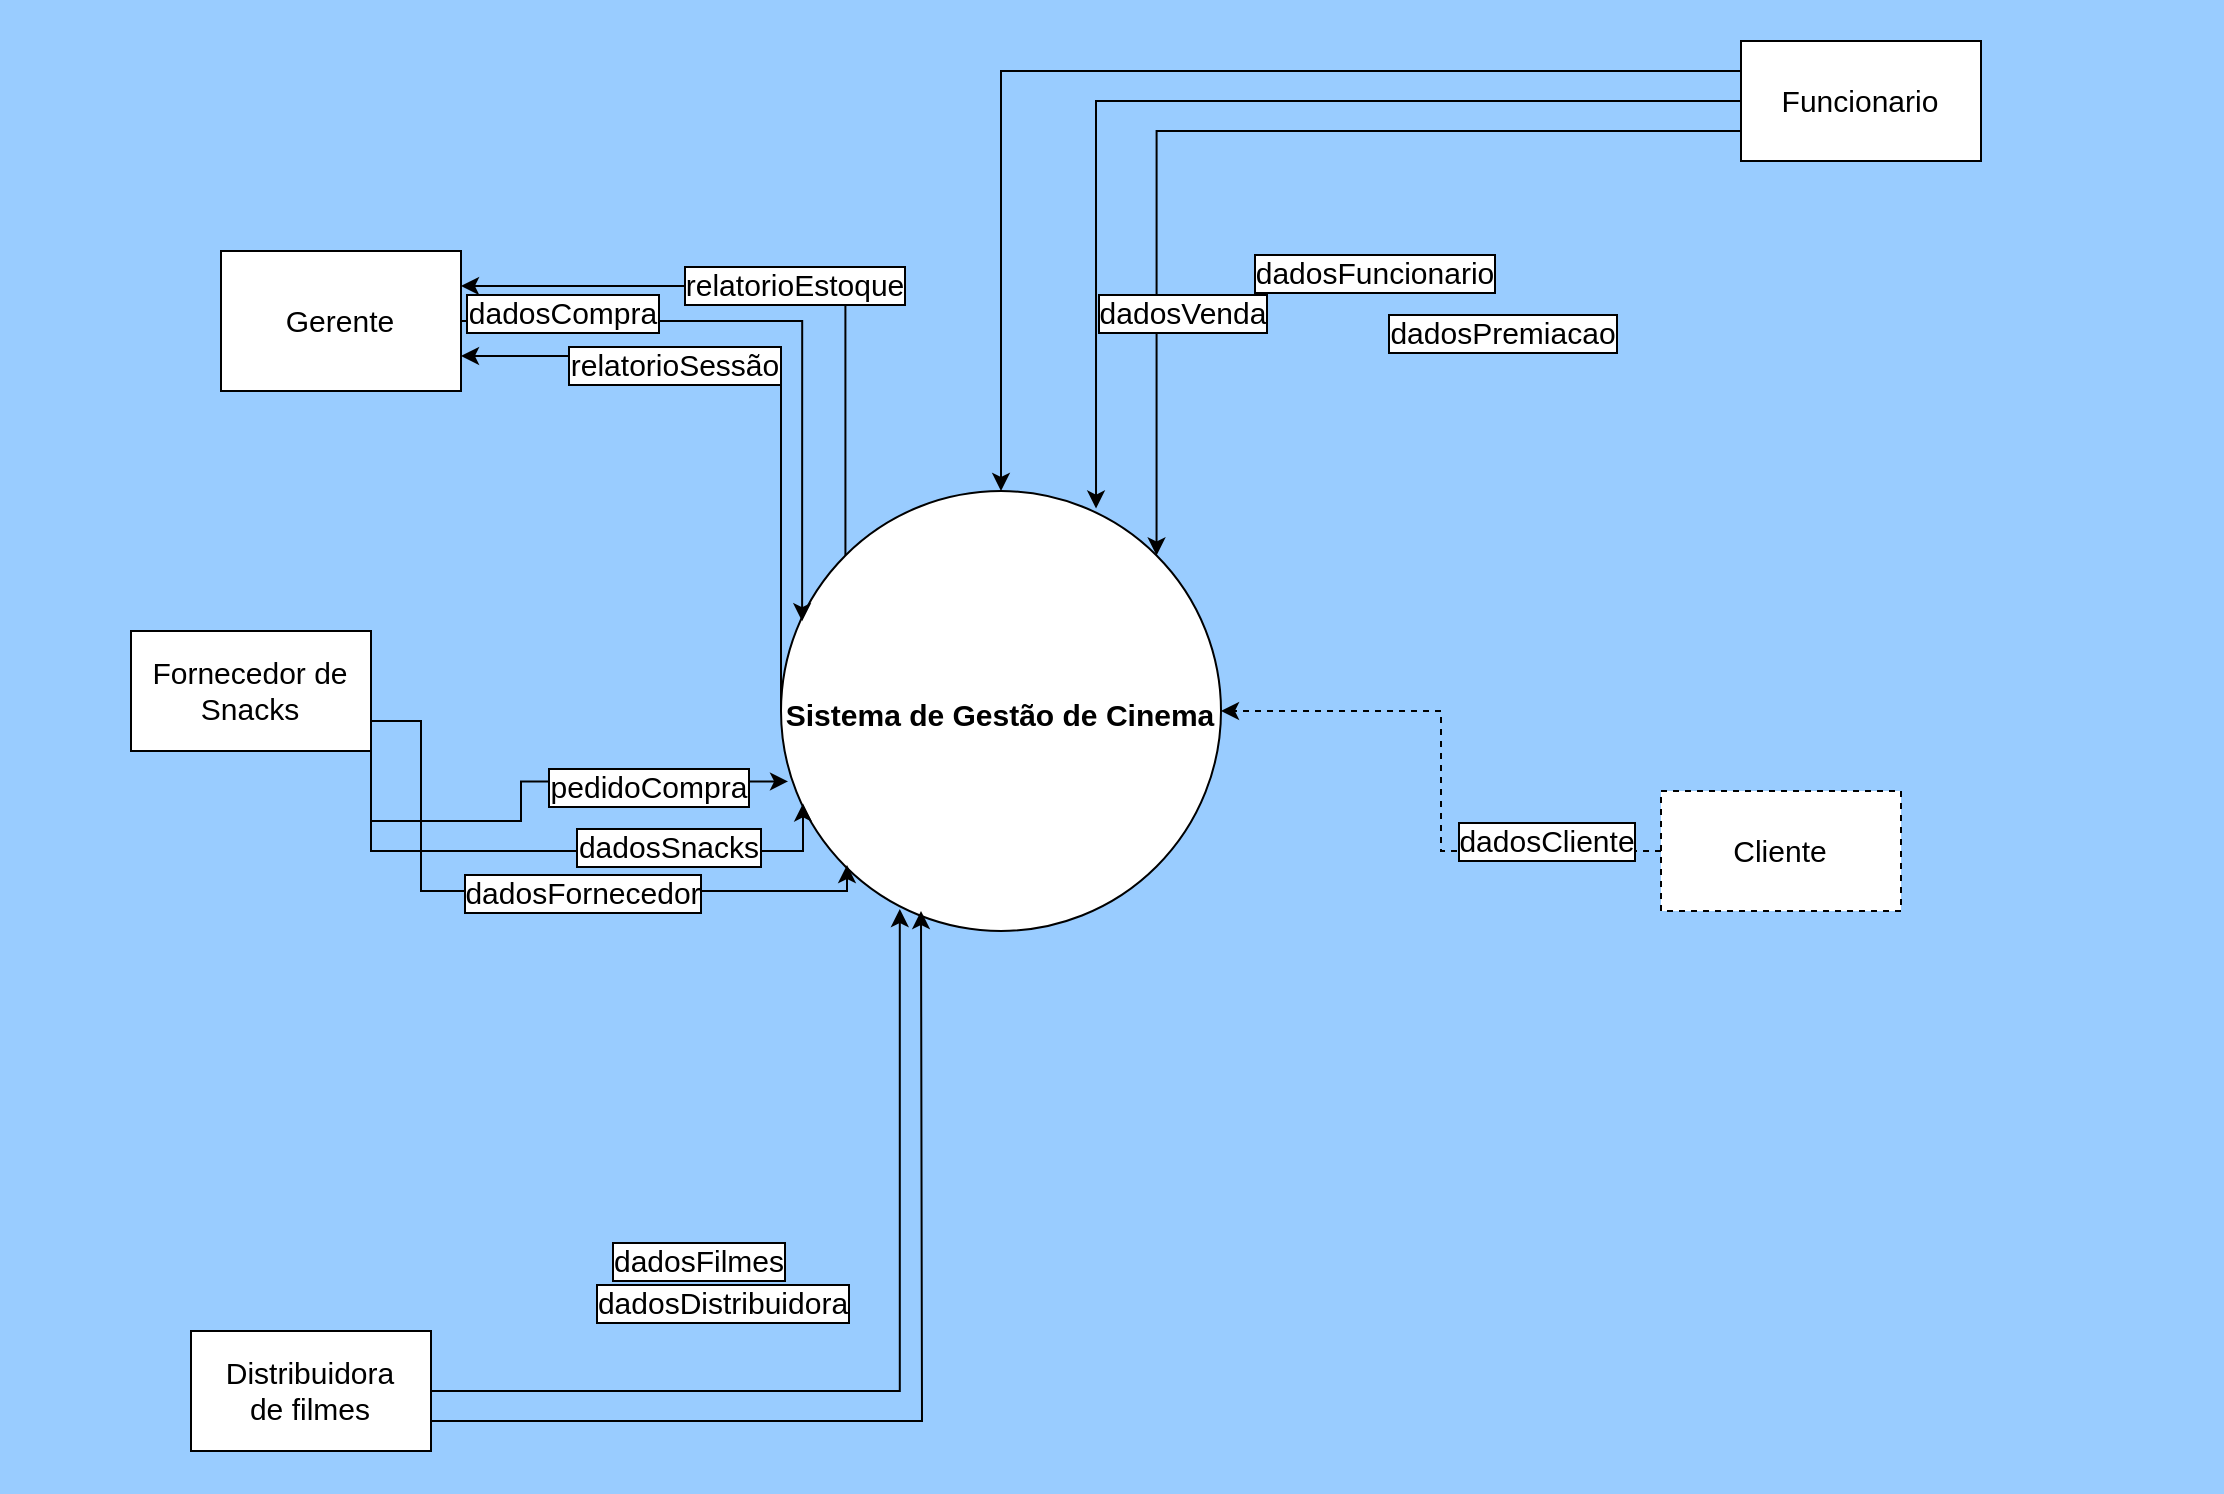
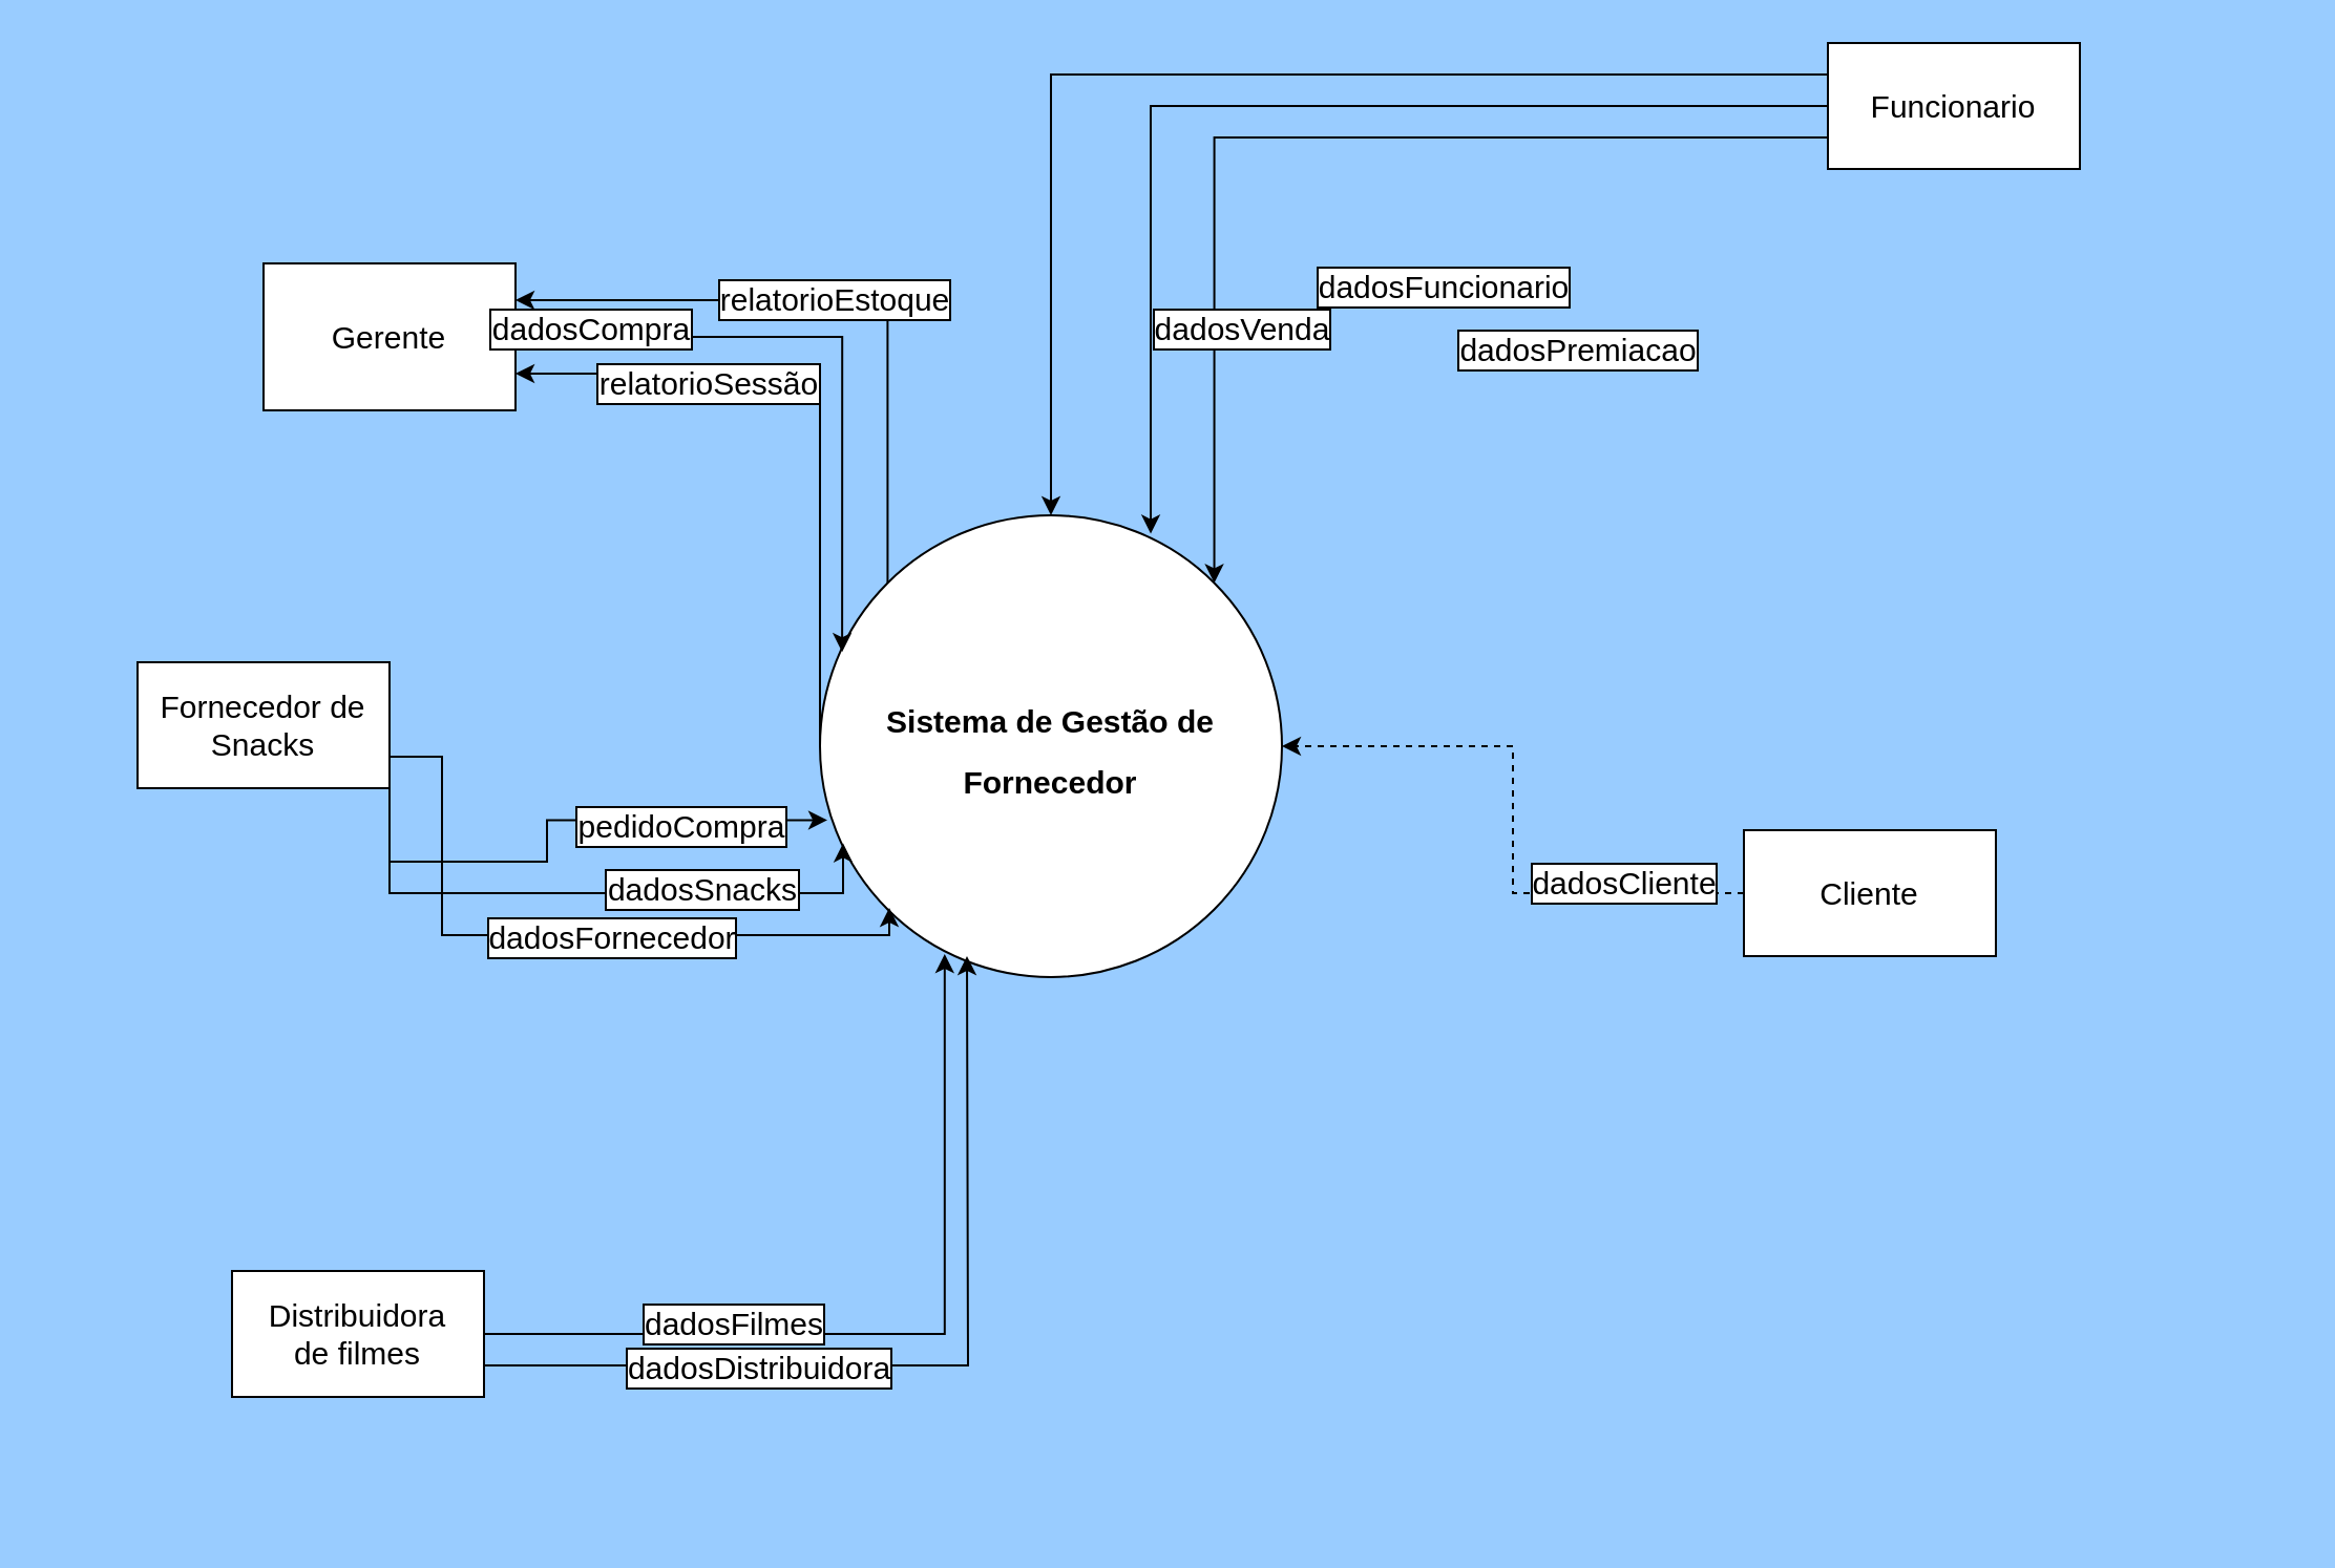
- <mxCell id="14" value="Gerente&lt;br&gt;" style="rounded=0;whiteSpace=wrap;html=1;fontSize=15;" parent="1" vertex="1"><mxGeometry x="110" y="125" width="120" height="70" as="geometry" /></mxCell>
+ <mxCell id="14" value="Gerente&lt;br&gt;" style="rounded=0;whiteSpace=wrap;html=1;fontSize=15;" parent="1" vertex="1"><mxGeometry x="125" y="125" width="120" height="70" as="geometry" /></mxCell>
- <mxCell id="4" value="&lt;h1&gt;&lt;font style=&quot;font-size: 15px;&quot;&gt;Sistema de Gestão de Cinema&lt;/font&gt;&lt;/h1&gt;" style="ellipse;whiteSpace=wrap;html=1;aspect=fixed;strokeOpacity=100;sketch=0;gradientColor=none;" parent="1" vertex="1"><mxGeometry x="390" y="245" width="220" height="220" as="geometry" /></mxCell>
+ <mxCell id="4" value="&lt;h1&gt;&lt;font style=&quot;font-size: 15px;&quot;&gt;Sistema de Gestão de Fornecedor&lt;/font&gt;&lt;/h1&gt;" style="ellipse;whiteSpace=wrap;html=1;aspect=fixed;strokeOpacity=100;sketch=0;gradientColor=none;" parent="1" vertex="1"><mxGeometry x="390" y="245" width="220" height="220" as="geometry" /></mxCell>
- <mxCell id="30" value="Cliente" style="rounded=0;whiteSpace=wrap;html=1;fontSize=15;dashed=1;" parent="1" vertex="1"><mxGeometry x="830" y="395" width="120" height="60" as="geometry" /></mxCell>
+ <mxCell id="30" value="Cliente" style="rounded=0;whiteSpace=wrap;html=1;fontSize=15;" parent="1" vertex="1"><mxGeometry x="830" y="395" width="120" height="60" as="geometry" /></mxCell>
- <mxCell id="17" value="Distribuidora&lt;br&gt;de filmes" style="rounded=0;whiteSpace=wrap;html=1;fontSize=15;" parent="1" vertex="1"><mxGeometry x="95" y="665" width="120" height="60" as="geometry" /></mxCell>
+ <mxCell id="17" value="Distribuidora&lt;br&gt;de filmes" style="rounded=0;whiteSpace=wrap;html=1;fontSize=15;" parent="1" vertex="1"><mxGeometry x="110" y="605" width="120" height="60" as="geometry" /></mxCell>
